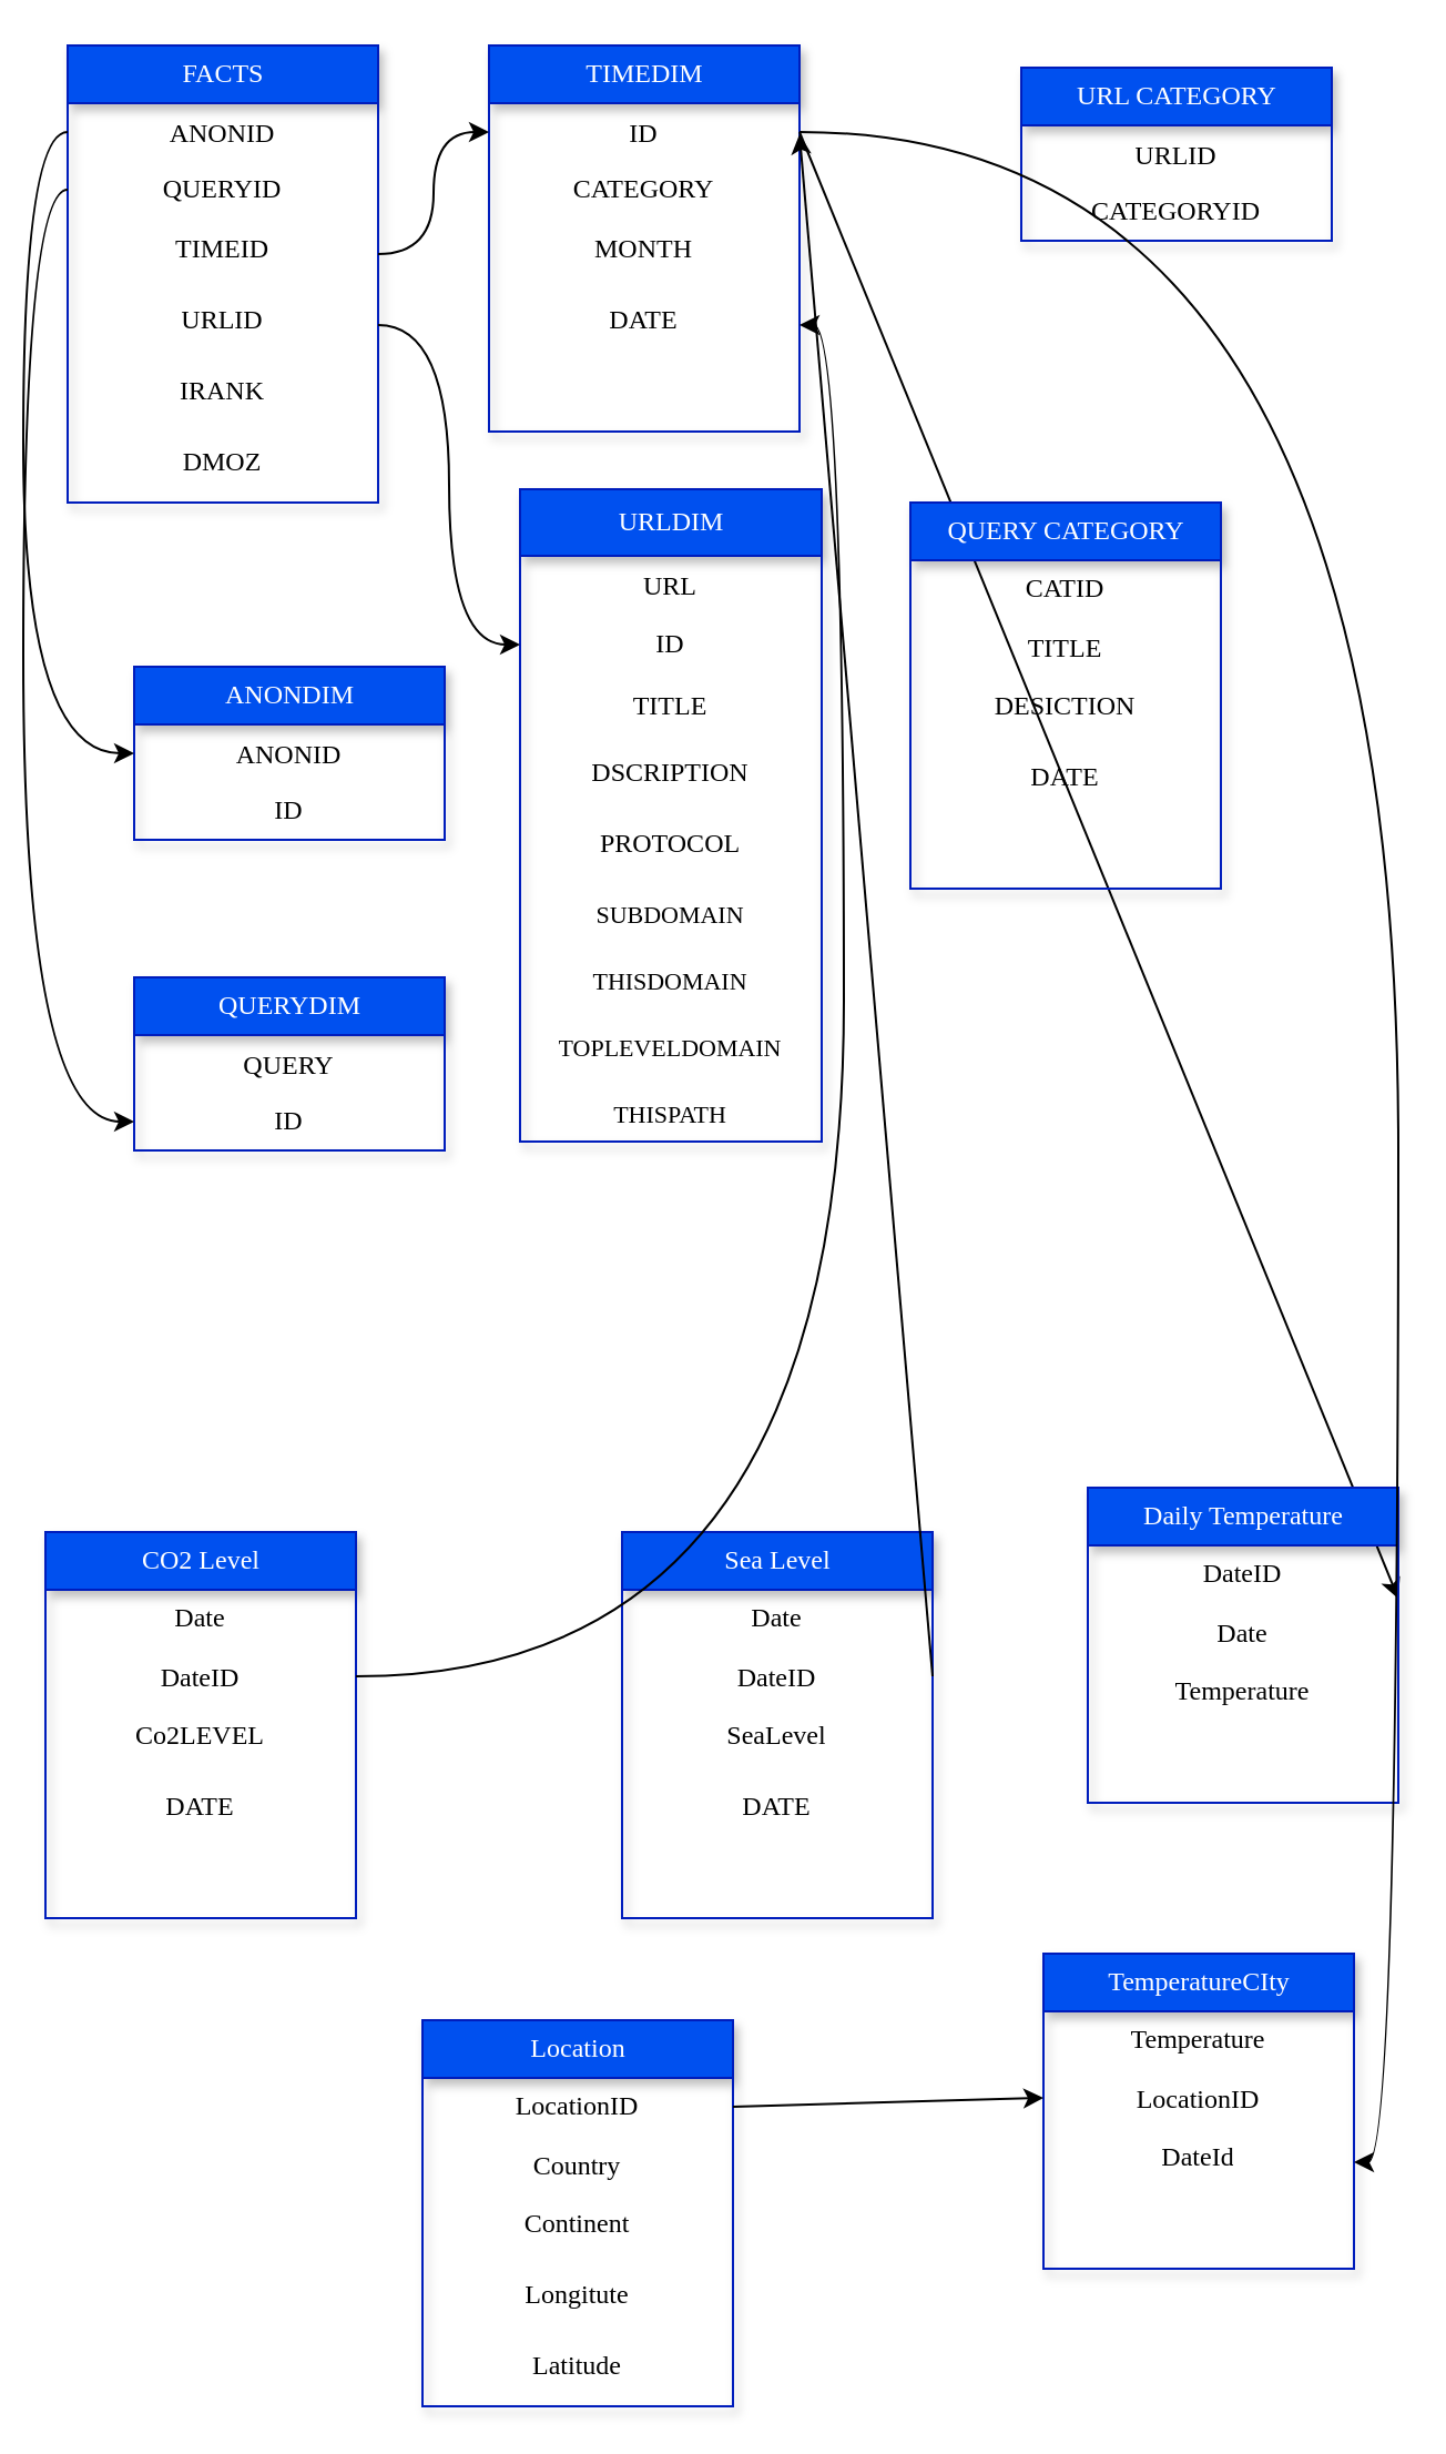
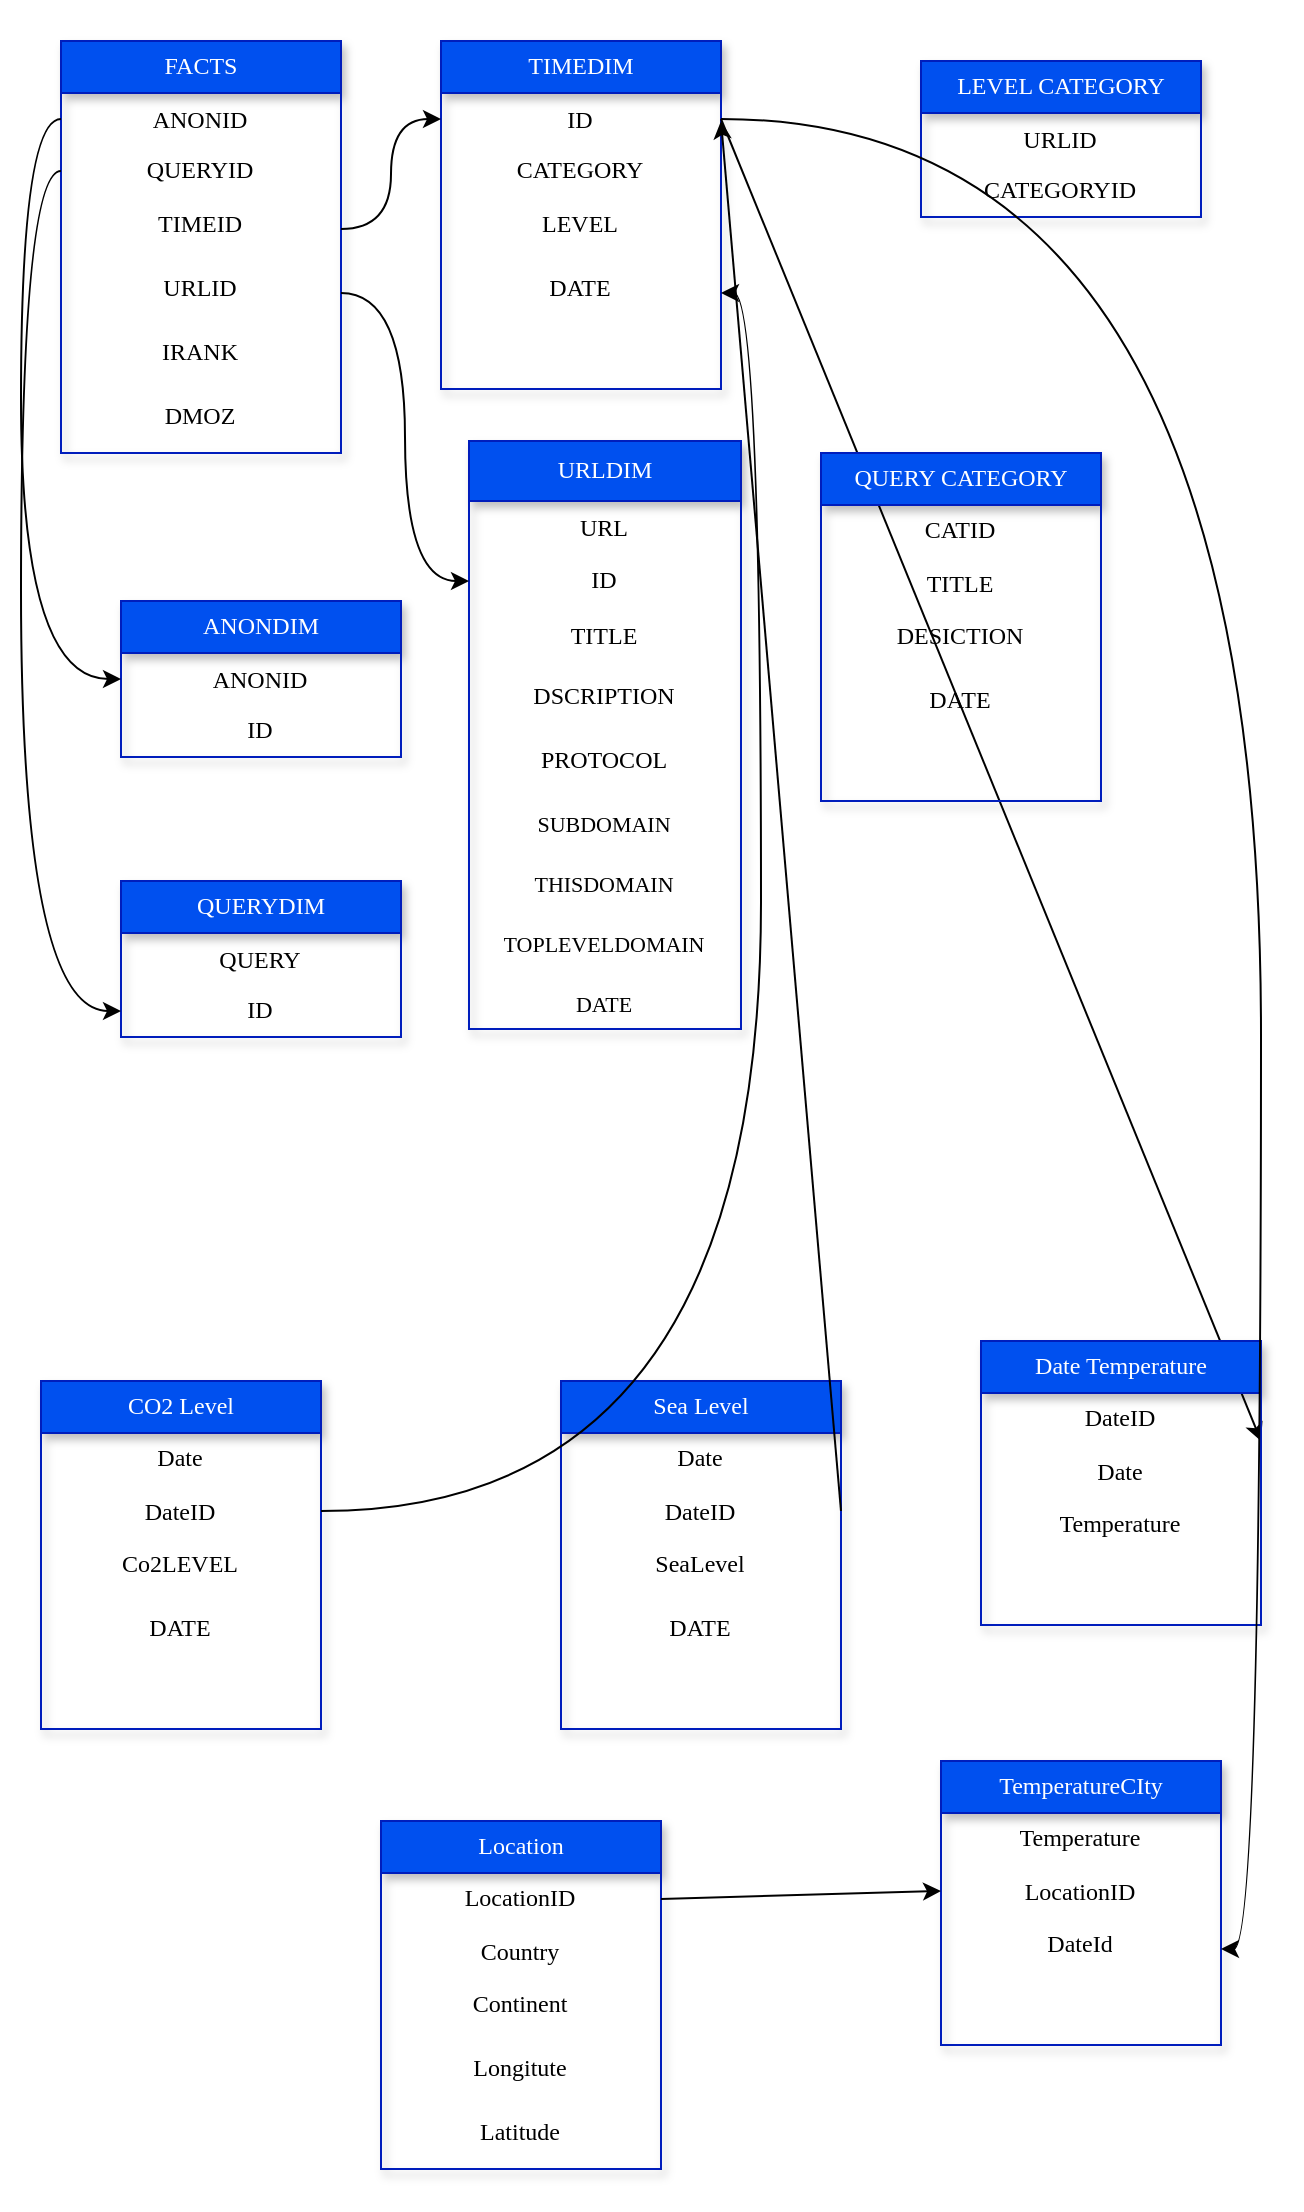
- <mxCell id="29" value="URL CATEGORY" style="swimlane;fontStyle=0;childLayout=stackLayout;horizontal=1;startSize=26;fillColor=#0050ef;horizontalStack=0;resizeParent=1;resizeParentMax=0;resizeLast=0;collapsible=1;marginBottom=0;html=1;strokeColor=#001DBC;gradientDirection=radial;swimlaneFillColor=none;rounded=0;shadow=1;glass=0;fontColor=#ffffff;align=center;labelBackgroundColor=none;fontFamily=Verdana;" parent="1" vertex="1"><mxGeometry x="460" y="30" width="140" height="78" as="geometry" /></mxCell>
+ <mxCell id="29" value="LEVEL CATEGORY" style="swimlane;fontStyle=0;childLayout=stackLayout;horizontal=1;startSize=26;fillColor=#0050ef;horizontalStack=0;resizeParent=1;resizeParentMax=0;resizeLast=0;collapsible=1;marginBottom=0;html=1;strokeColor=#001DBC;gradientDirection=radial;swimlaneFillColor=none;rounded=0;shadow=1;glass=0;fontColor=#ffffff;align=center;labelBackgroundColor=none;fontFamily=Verdana;" parent="1" vertex="1"><mxGeometry x="460" y="30" width="140" height="78" as="geometry" /></mxCell>
- <mxCell id="6" value="MONTH" style="text;strokeColor=none;fillColor=none;align=center;verticalAlign=top;spacingLeft=4;spacingRight=4;overflow=hidden;rotatable=0;points=[[0,0.5],[1,0.5]];portConstraint=eastwest;whiteSpace=wrap;html=1;fontFamily=Verdana;" parent="2" vertex="1"><mxGeometry y="78" width="140" height="32" as="geometry" /></mxCell>
+ <mxCell id="6" value="LEVEL" style="text;strokeColor=none;fillColor=none;align=center;verticalAlign=top;spacingLeft=4;spacingRight=4;overflow=hidden;rotatable=0;points=[[0,0.5],[1,0.5]];portConstraint=eastwest;whiteSpace=wrap;html=1;fontFamily=Verdana;" parent="2" vertex="1"><mxGeometry y="78" width="140" height="32" as="geometry" /></mxCell>
- <mxCell id="28" value="&lt;p style=&quot;line-height: normal; margin-top: 0pt; margin-bottom: 0pt; margin-left: 0in; direction: ltr; unicode-bidi: embed; word-break: normal;&quot;&gt;&lt;font&gt;&lt;span style=&quot;font-size: 11px; letter-spacing: -0.01pt; background-color: initial;&quot;&gt;SUBDOMAIN&lt;/span&gt;&lt;br&gt;&lt;span style=&quot;font-size: 11px;&quot;&gt;&lt;br&gt;&lt;/span&gt;&lt;span style=&quot;font-size: 11px; letter-spacing: -0.01pt; background-color: initial;&quot;&gt;THISDOMAIN&lt;/span&gt;&lt;br&gt;&lt;span style=&quot;font-size: 11px;&quot;&gt;&lt;br&gt;&lt;/span&gt;&lt;span style=&quot;font-size: 11px; letter-spacing: -0.01pt; background-color: initial;&quot;&gt;TOPLEVELDOMAIN&lt;/span&gt;&lt;br&gt;&lt;span style=&quot;font-size: 11px;&quot;&gt;&lt;br&gt;&lt;/span&gt;&lt;span style=&quot;font-size: 11px; letter-spacing: -0.01pt; background-color: initial;&quot;&gt;THISPATH&lt;/span&gt;&lt;/font&gt;&lt;br&gt;&lt;/p&gt;" style="text;strokeColor=none;fillColor=none;align=center;verticalAlign=top;spacingLeft=4;spacingRight=4;overflow=hidden;rotatable=0;points=[[0,0.5],[1,0.5]];portConstraint=eastwest;whiteSpace=wrap;html=1;fontFamily=Verdana;" parent="22" vertex="1"><mxGeometry y="178" width="136" height="116" as="geometry" /></mxCell>
+ <mxCell id="28" value="&lt;p style=&quot;line-height: normal; margin-top: 0pt; margin-bottom: 0pt; margin-left: 0in; direction: ltr; unicode-bidi: embed; word-break: normal;&quot;&gt;&lt;font&gt;&lt;span style=&quot;font-size: 11px; letter-spacing: -0.01pt; background-color: initial;&quot;&gt;SUBDOMAIN&lt;/span&gt;&lt;br&gt;&lt;span style=&quot;font-size: 11px;&quot;&gt;&lt;br&gt;&lt;/span&gt;&lt;span style=&quot;font-size: 11px; letter-spacing: -0.01pt; background-color: initial;&quot;&gt;THISDOMAIN&lt;/span&gt;&lt;br&gt;&lt;span style=&quot;font-size: 11px;&quot;&gt;&lt;br&gt;&lt;/span&gt;&lt;span style=&quot;font-size: 11px; letter-spacing: -0.01pt; background-color: initial;&quot;&gt;TOPLEVELDOMAIN&lt;/span&gt;&lt;br&gt;&lt;span style=&quot;font-size: 11px;&quot;&gt;&lt;br&gt;&lt;/span&gt;&lt;span style=&quot;font-size: 11px; letter-spacing: -0.01pt; background-color: initial;&quot;&gt;DATE&lt;/span&gt;&lt;/font&gt;&lt;br&gt;&lt;/p&gt;" style="text;strokeColor=none;fillColor=none;align=center;verticalAlign=top;spacingLeft=4;spacingRight=4;overflow=hidden;rotatable=0;points=[[0,0.5],[1,0.5]];portConstraint=eastwest;whiteSpace=wrap;html=1;fontFamily=Verdana;" parent="22" vertex="1"><mxGeometry y="178" width="136" height="116" as="geometry" /></mxCell>
- <mxCell id="42" value="Daily Temperature" style="swimlane;fontStyle=0;childLayout=stackLayout;horizontal=1;startSize=26;fillColor=#0050ef;horizontalStack=0;resizeParent=1;resizeParentMax=0;resizeLast=0;collapsible=1;marginBottom=0;html=1;strokeColor=#001DBC;gradientDirection=radial;swimlaneFillColor=none;rounded=0;shadow=1;glass=0;fontColor=#ffffff;align=center;labelBackgroundColor=none;fontFamily=Verdana;" parent="1" vertex="1"><mxGeometry x="490" y="670" width="140" height="142" as="geometry" /></mxCell>
+ <mxCell id="42" value="Date Temperature" style="swimlane;fontStyle=0;childLayout=stackLayout;horizontal=1;startSize=26;fillColor=#0050ef;horizontalStack=0;resizeParent=1;resizeParentMax=0;resizeLast=0;collapsible=1;marginBottom=0;html=1;strokeColor=#001DBC;gradientDirection=radial;swimlaneFillColor=none;rounded=0;shadow=1;glass=0;fontColor=#ffffff;align=center;labelBackgroundColor=none;fontFamily=Verdana;" parent="1" vertex="1"><mxGeometry x="490" y="670" width="140" height="142" as="geometry" /></mxCell>
